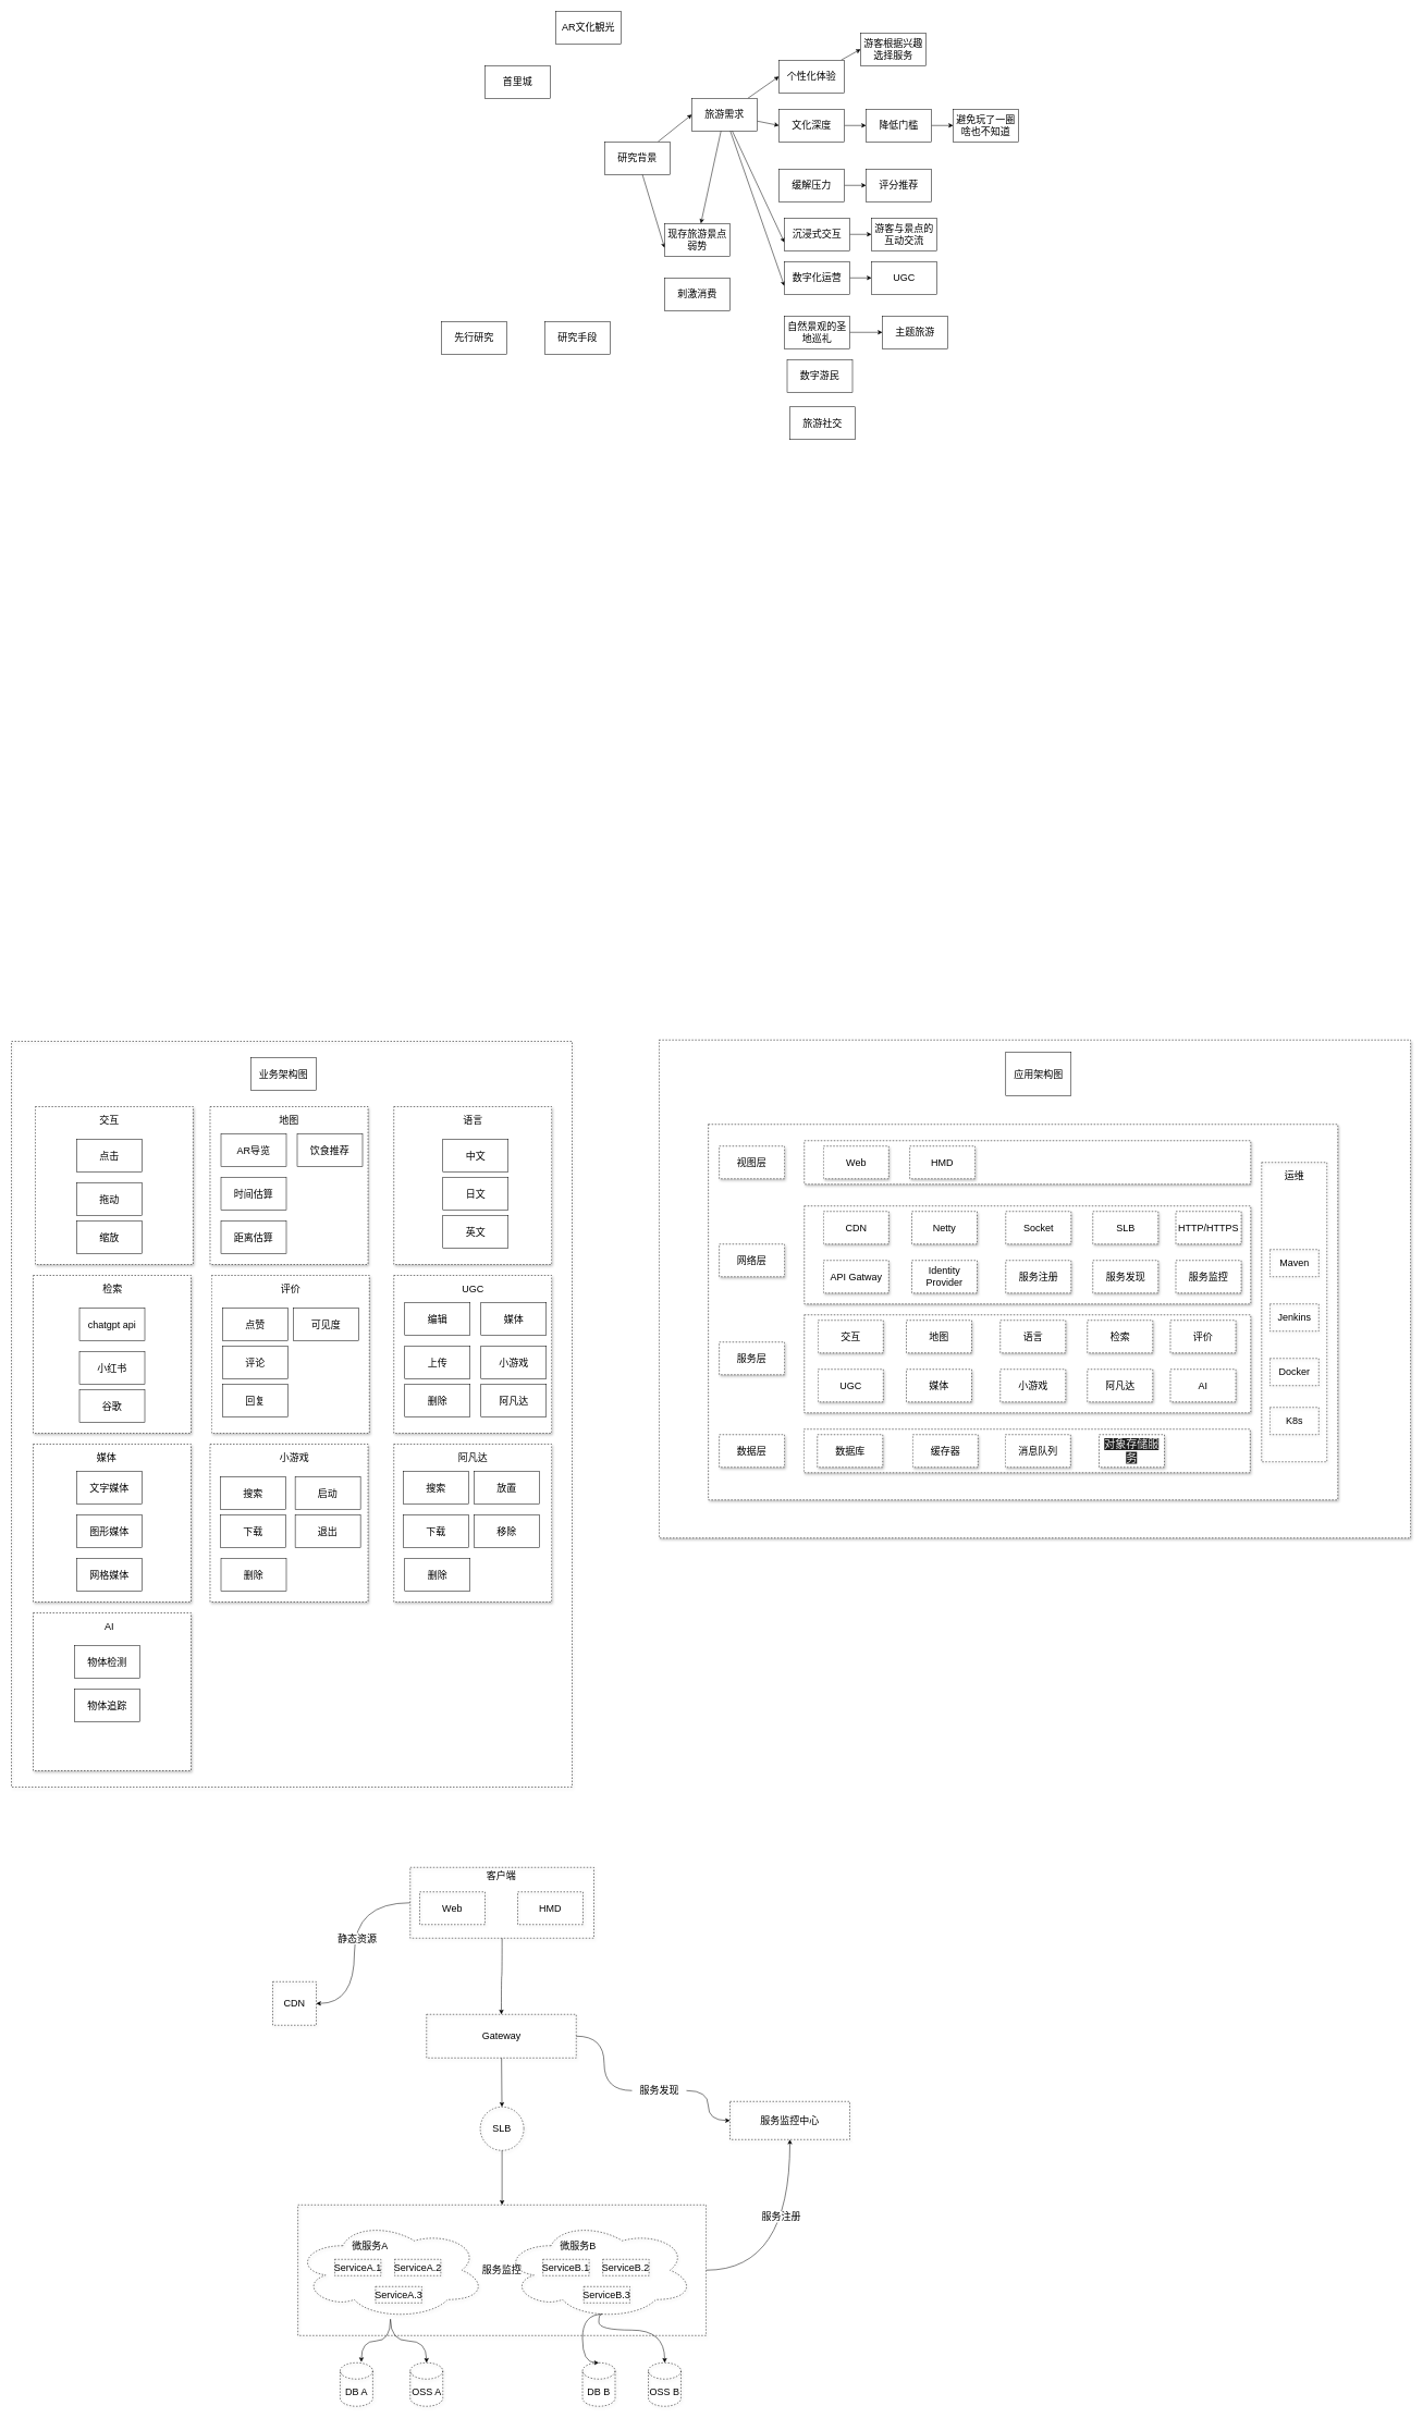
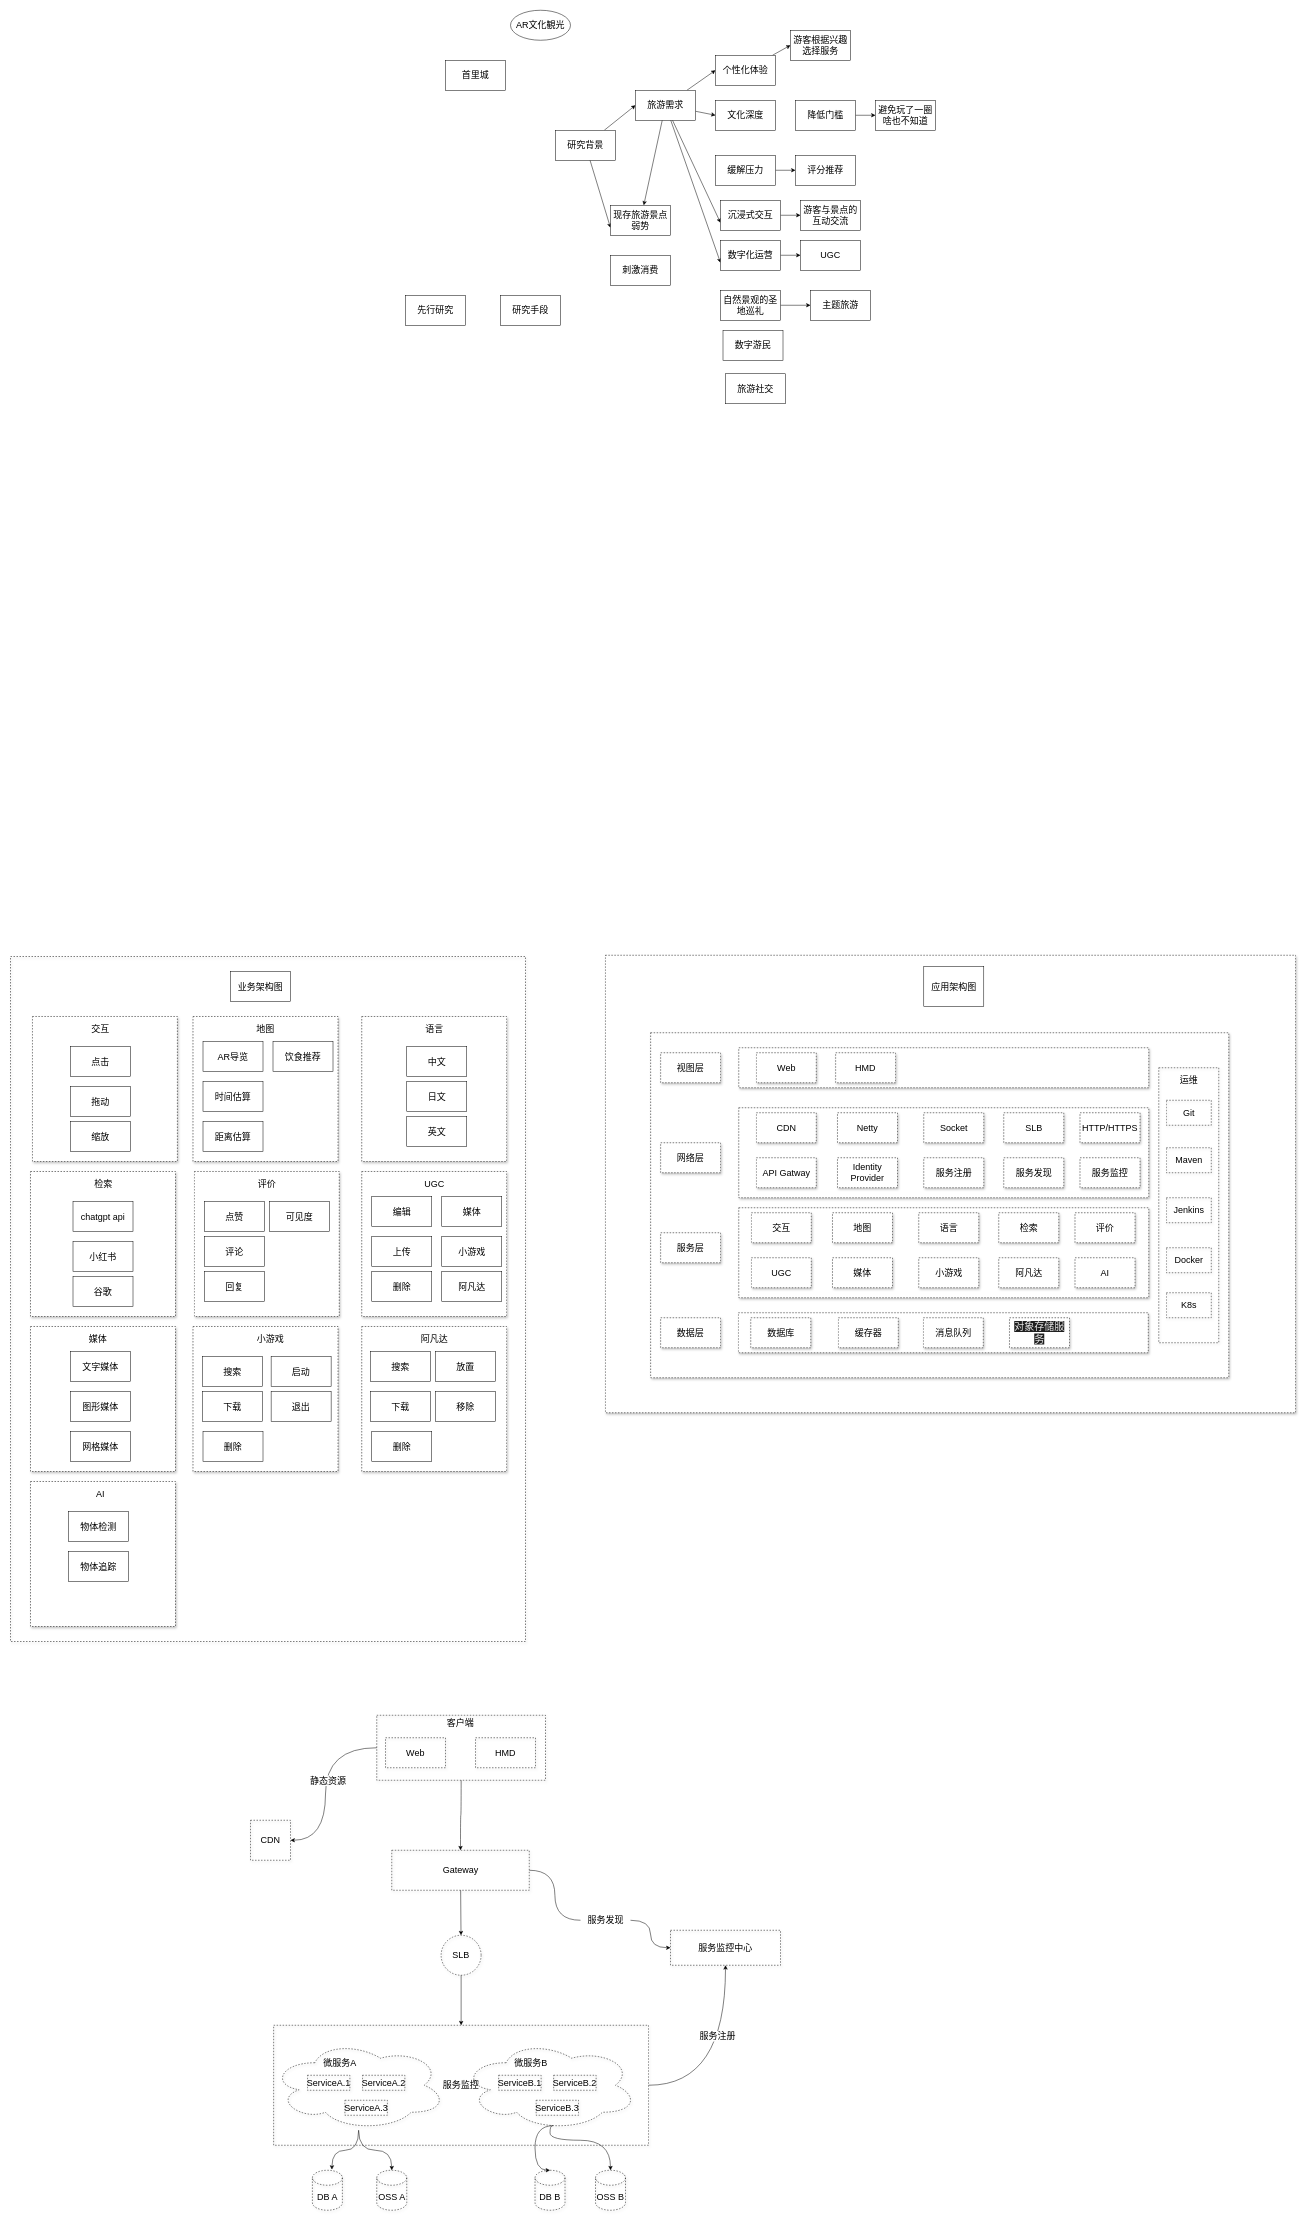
- <mxCell id="15" value="&lt;font style=&quot;font-size: 18px;&quot;&gt;AR文化観光&lt;/font&gt;" style="rounded=0;whiteSpace=wrap;html=1;" parent="1" vertex="1"><mxGeometry x="1020" y="20" width="120" height="60" as="geometry" /></mxCell>
+ <mxCell id="15" value="&lt;font style=&quot;font-size: 18px;&quot;&gt;AR文化観光&lt;/font&gt;" style="ellipse;whiteSpace=wrap;html=1;" parent="1" vertex="1"><mxGeometry x="1020" y="20" width="120" height="60" as="geometry" /></mxCell>
- <mxCell id="31" style="edgeStyle=none;html=1;entryX=0;entryY=0.5;entryDx=0;entryDy=0;fontSize=18;" parent="1" source="32" target="37" edge="1"><mxGeometry relative="1" as="geometry" /></mxCell>
+ <mxCell id="122" value="Git" style="rounded=0;whiteSpace=wrap;html=1;shadow=1;dashed=1;strokeColor=default;fontSize=18;fillColor=none;" vertex="1" parent="1"><mxGeometry x="2331.56" y="2200" width="90" height="50" as="geometry" /></mxCell>
